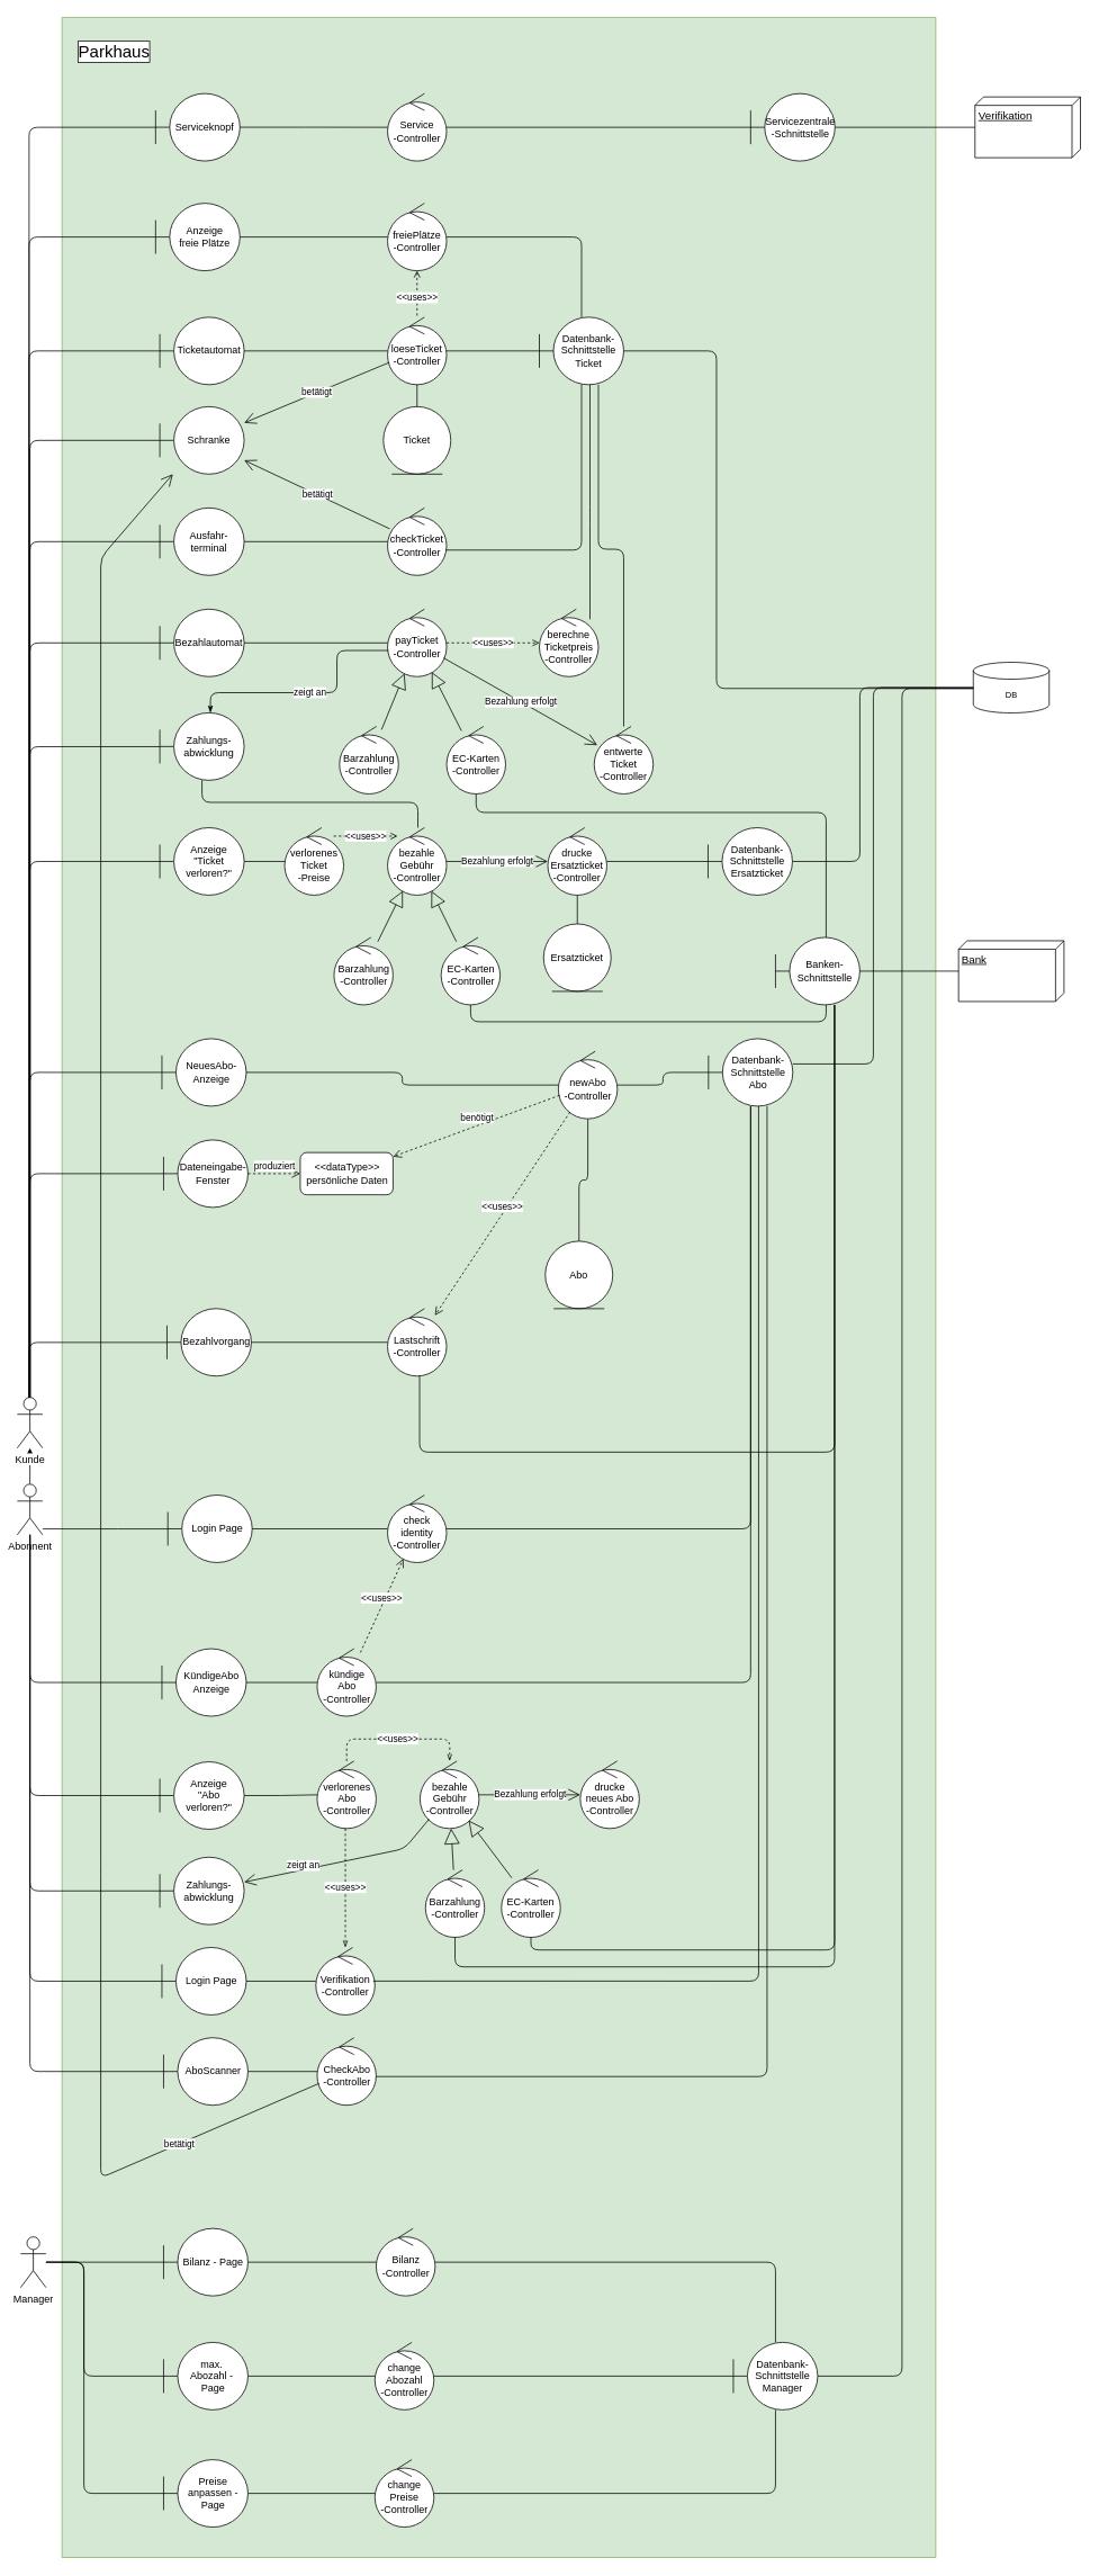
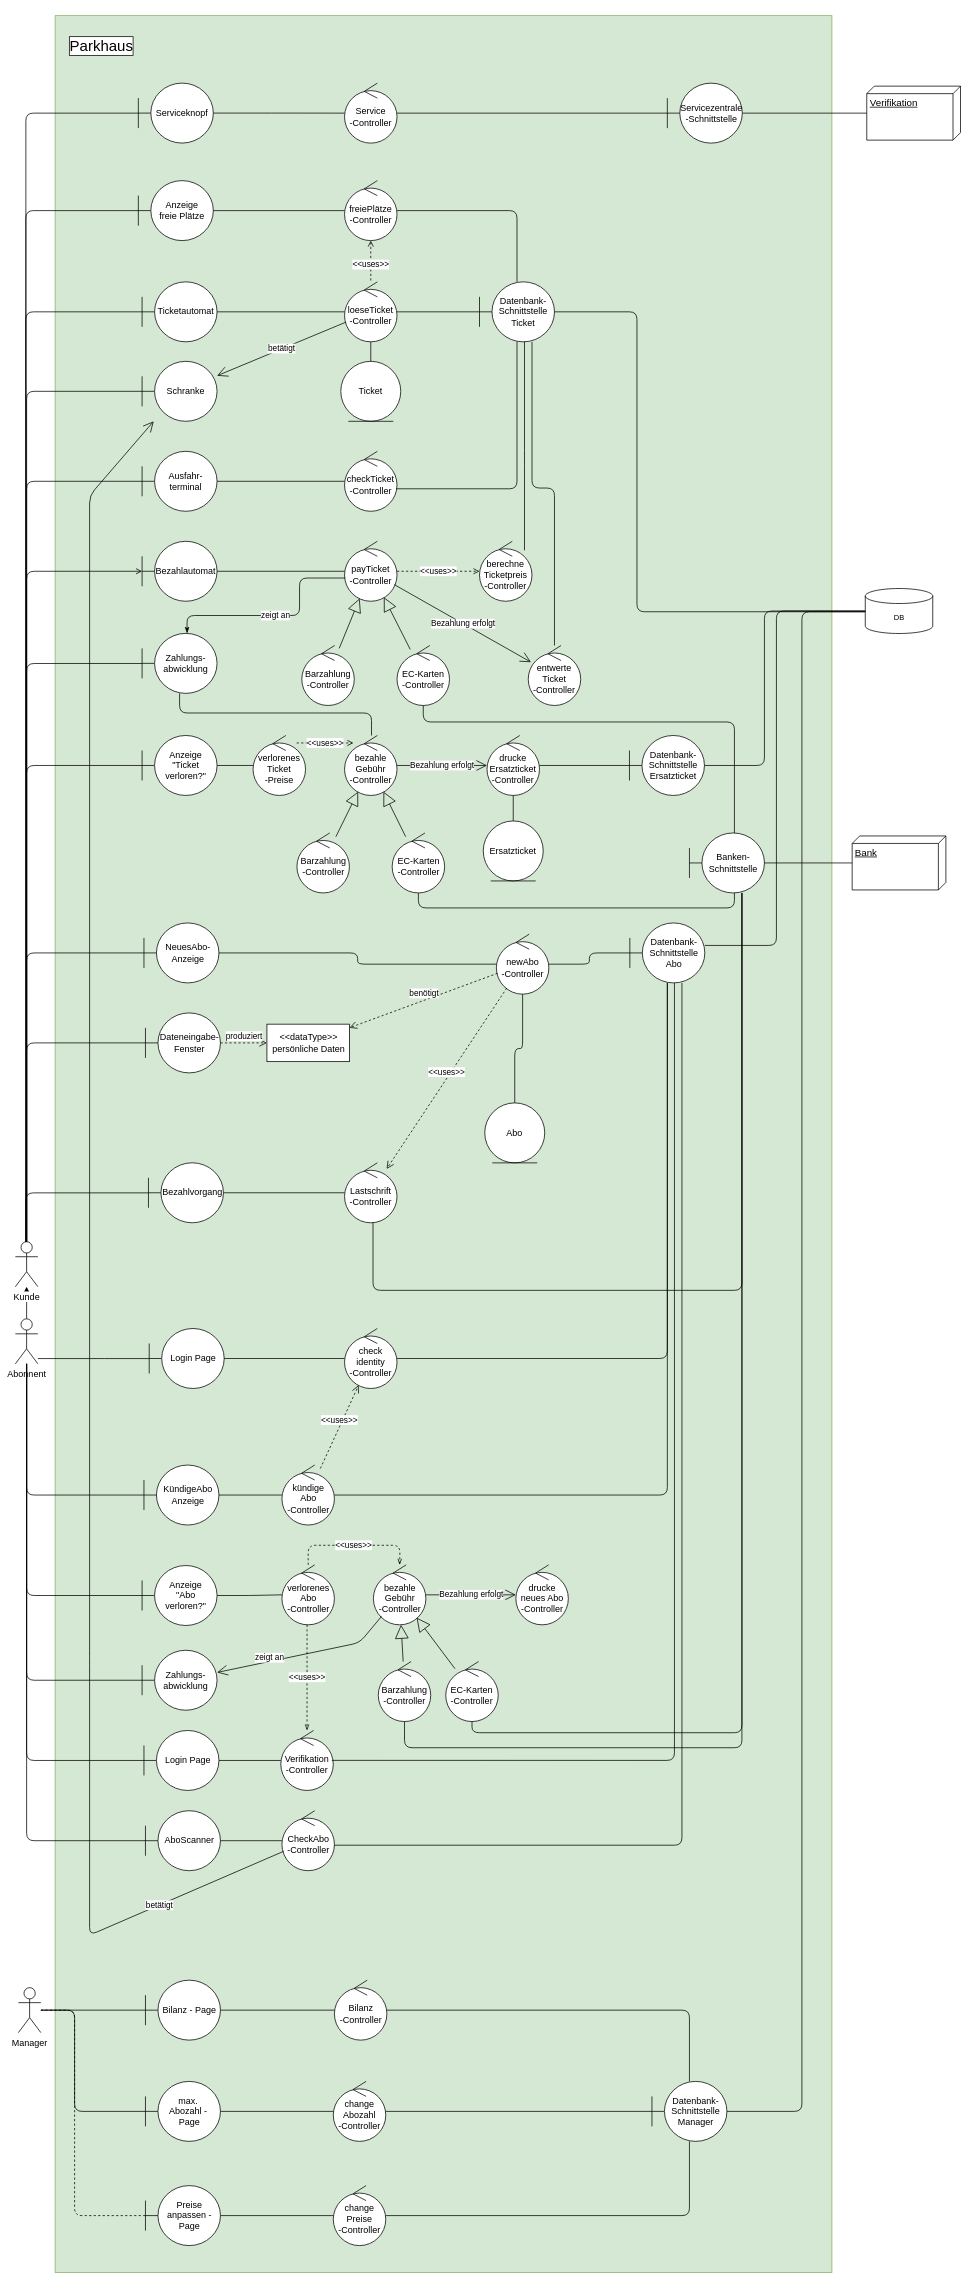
- <mxCell id="55" value="betätigt&lt;br&gt;" style="endArrow=open;endSize=12;html=1;" parent="1" source="48" target="45" edge="1"><mxGeometry width="160" relative="1" as="geometry"><mxPoint x="471.643" y="426.249" as="sourcePoint" /><mxPoint x="299" y="507.471" as="targetPoint" /></mxGeometry></mxCell>
- <mxCell id="146" value="" style="endArrow=none;html=1;edgeStyle=orthogonalEdgeStyle;" parent="1" source="43" target="4" edge="1"><mxGeometry relative="1" as="geometry"><mxPoint x="59" y="850" as="sourcePoint" /><mxPoint x="469" y="651" as="targetPoint" /><Array as="points"><mxPoint x="35" y="761" /></Array></mxGeometry></mxCell>
+ <mxCell id="146" value="" style="endArrow=open;html=1;edgeStyle=orthogonalEdgeStyle;" parent="1" source="43" target="4" edge="1"><mxGeometry relative="1" as="geometry"><mxPoint x="59" y="850" as="sourcePoint" /><mxPoint x="469" y="651" as="targetPoint" /><Array as="points"><mxPoint x="35" y="761" /></Array></mxGeometry></mxCell>
- <mxCell id="128" value="&amp;lt;&amp;lt;dataType&amp;gt;&amp;gt;&lt;br&gt;persönliche Daten&lt;br&gt;" style="html=1;shadow=0;strokeWidth=1;rounded=1;" parent="1" vertex="1"><mxGeometry x="355.5" y="1365" width="110" height="50" as="geometry" /></mxCell>
+ <mxCell id="128" value="&amp;lt;&amp;lt;dataType&amp;gt;&amp;gt;&lt;br&gt;persönliche Daten&lt;br&gt;" style="html=1;shadow=0;strokeWidth=1;" parent="1" vertex="1"><mxGeometry x="355.5" y="1365" width="110" height="50" as="geometry" /></mxCell>
- <mxCell id="247" value="" style="endArrow=none;html=1;edgeStyle=orthogonalEdgeStyle;" parent="1" source="237" target="240" edge="1"><mxGeometry relative="1" as="geometry"><mxPoint x="64" y="2690.333" as="sourcePoint" /><mxPoint x="203.5" y="2830.333" as="targetPoint" /><Array as="points"><mxPoint x="99" y="2680" /><mxPoint x="99" y="2954" /></Array></mxGeometry></mxCell>
+ <mxCell id="247" value="" style="endArrow=none;html=1;edgeStyle=orthogonalEdgeStyle;dashed=1;" parent="1" source="237" target="240" edge="1"><mxGeometry relative="1" as="geometry"><mxPoint x="64" y="2690.333" as="sourcePoint" /><mxPoint x="203.5" y="2830.333" as="targetPoint" /><Array as="points"><mxPoint x="99" y="2680" /><mxPoint x="99" y="2954" /></Array></mxGeometry></mxCell>
